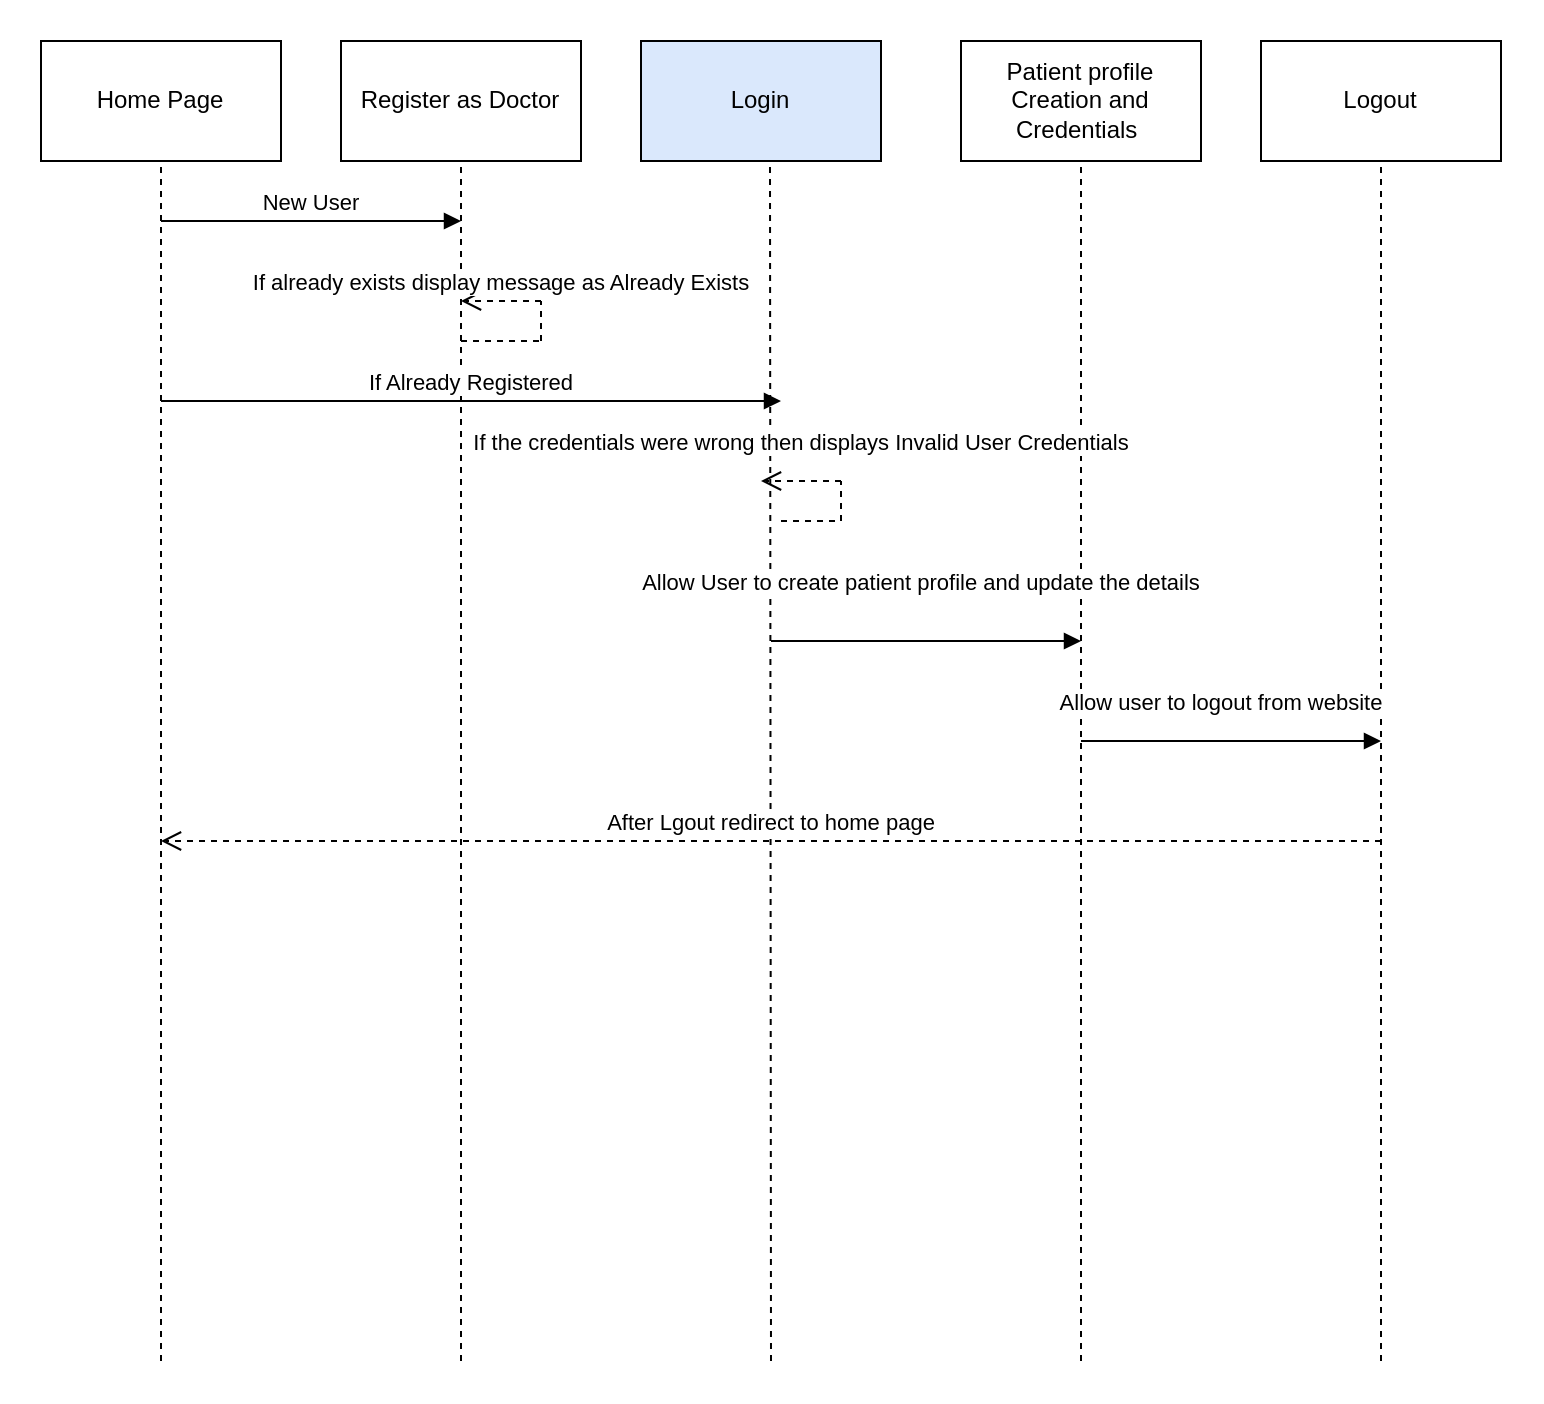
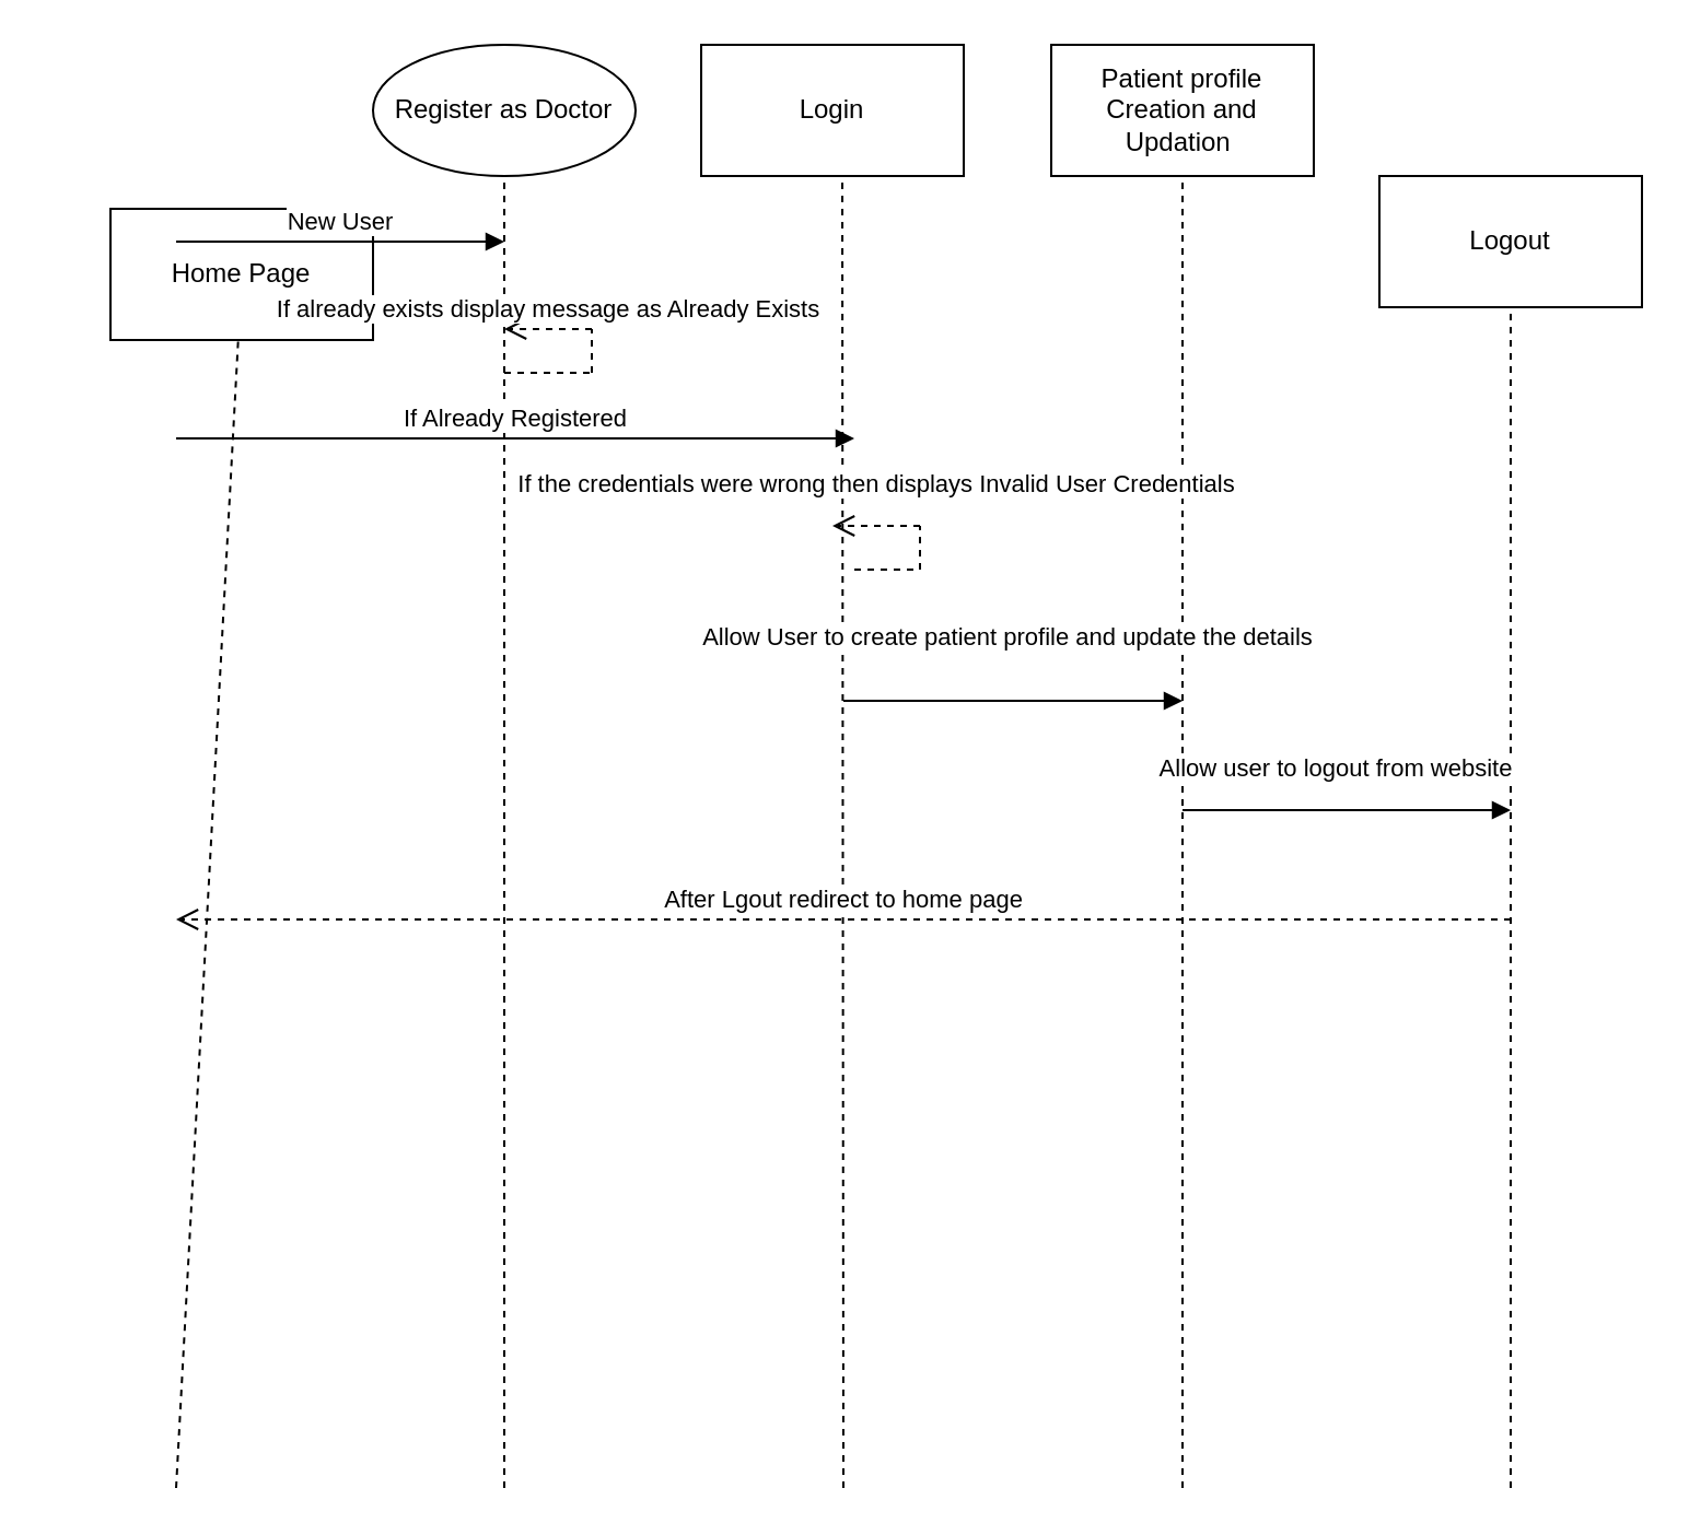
- <mxCell id="2" value="Home Page" style="rounded=0;whiteSpace=wrap;html=1;" vertex="1" parent="1"><mxGeometry x="20" y="20" width="120" height="60" as="geometry" /></mxCell>
+ <mxCell id="2" value="Home Page" style="rounded=0;whiteSpace=wrap;html=1;" vertex="1" parent="1"><mxGeometry x="50" y="95" width="120" height="60" as="geometry" /></mxCell>
- <mxCell id="3" value="Register as Doctor" style="rounded=0;whiteSpace=wrap;html=1;" vertex="1" parent="1"><mxGeometry x="170" y="20" width="120" height="60" as="geometry" /></mxCell>
+ <mxCell id="3" value="Register as Doctor" style="ellipse;whiteSpace=wrap;html=1;" vertex="1" parent="1"><mxGeometry x="170" y="20" width="120" height="60" as="geometry" /></mxCell>
- <mxCell id="4" value="Login" style="rounded=0;whiteSpace=wrap;html=1;fillColor=#dae8fc;" vertex="1" parent="1"><mxGeometry x="320" y="20" width="120" height="60" as="geometry" /></mxCell>
+ <mxCell id="4" value="Login" style="rounded=0;whiteSpace=wrap;html=1;" vertex="1" parent="1"><mxGeometry x="320" y="20" width="120" height="60" as="geometry" /></mxCell>
- <mxCell id="5" value="Patient profile Creation and Credentials&amp;nbsp;" style="rounded=0;whiteSpace=wrap;html=1;" vertex="1" parent="1"><mxGeometry x="480" y="20" width="120" height="60" as="geometry" /></mxCell>
+ <mxCell id="5" value="Patient profile Creation and Updation&amp;nbsp;" style="rounded=0;whiteSpace=wrap;html=1;" vertex="1" parent="1"><mxGeometry x="480" y="20" width="120" height="60" as="geometry" /></mxCell>
- <mxCell id="6" value="Logout" style="rounded=0;whiteSpace=wrap;html=1;" vertex="1" parent="1"><mxGeometry x="630" y="20" width="120" height="60" as="geometry" /></mxCell>
+ <mxCell id="6" value="Logout" style="rounded=0;whiteSpace=wrap;html=1;" vertex="1" parent="1"><mxGeometry x="630" y="80" width="120" height="60" as="geometry" /></mxCell>
